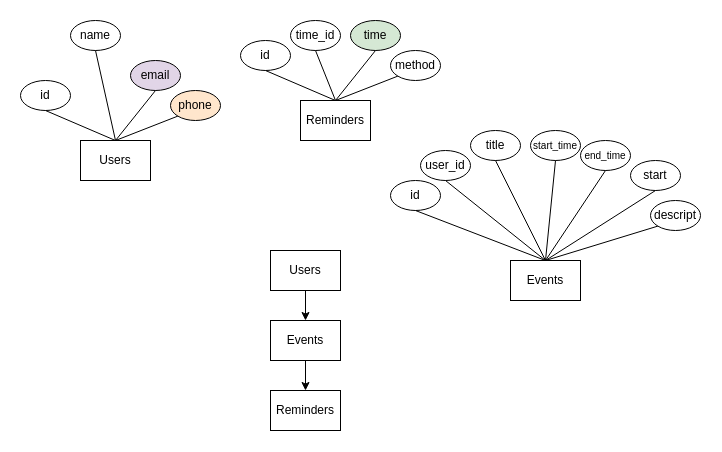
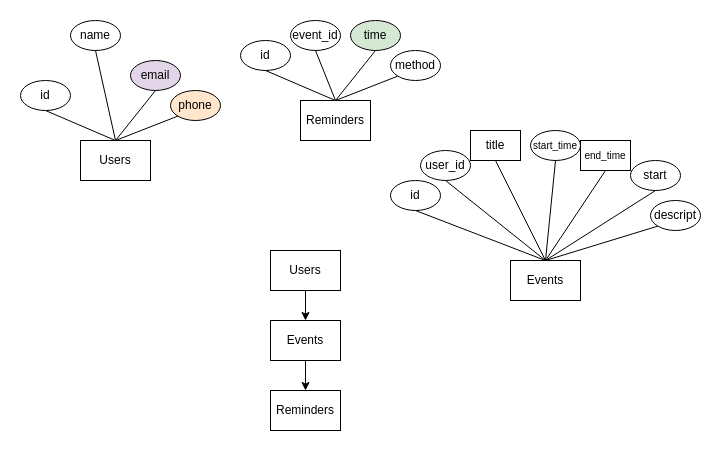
- <mxCell id="28" value="time_id" style="ellipse;whiteSpace=wrap;html=1;" vertex="1" parent="1"><mxGeometry x="290" y="20" width="50" height="30" as="geometry" /></mxCell>
+ <mxCell id="28" value="event_id" style="ellipse;whiteSpace=wrap;html=1;" vertex="1" parent="1"><mxGeometry x="290" y="20" width="50" height="30" as="geometry" /></mxCell>
- <mxCell id="14" value="title" style="ellipse;whiteSpace=wrap;html=1;" vertex="1" parent="1"><mxGeometry x="470" y="130" width="50" height="30" as="geometry" /></mxCell>
+ <mxCell id="14" value="title" style="whiteSpace=wrap;html=1;rounded=0;" vertex="1" parent="1"><mxGeometry x="470" y="130" width="50" height="30" as="geometry" /></mxCell>
- <mxCell id="20" value="&lt;font style=&quot;font-size: 10px;&quot;&gt;end_time&lt;/font&gt;" style="ellipse;whiteSpace=wrap;html=1;" vertex="1" parent="1"><mxGeometry x="580" y="140" width="50" height="30" as="geometry" /></mxCell>
+ <mxCell id="20" value="&lt;font style=&quot;font-size: 10px;&quot;&gt;end_time&lt;/font&gt;" style="whiteSpace=wrap;html=1;rounded=0;" vertex="1" parent="1"><mxGeometry x="580" y="140" width="50" height="30" as="geometry" /></mxCell>
